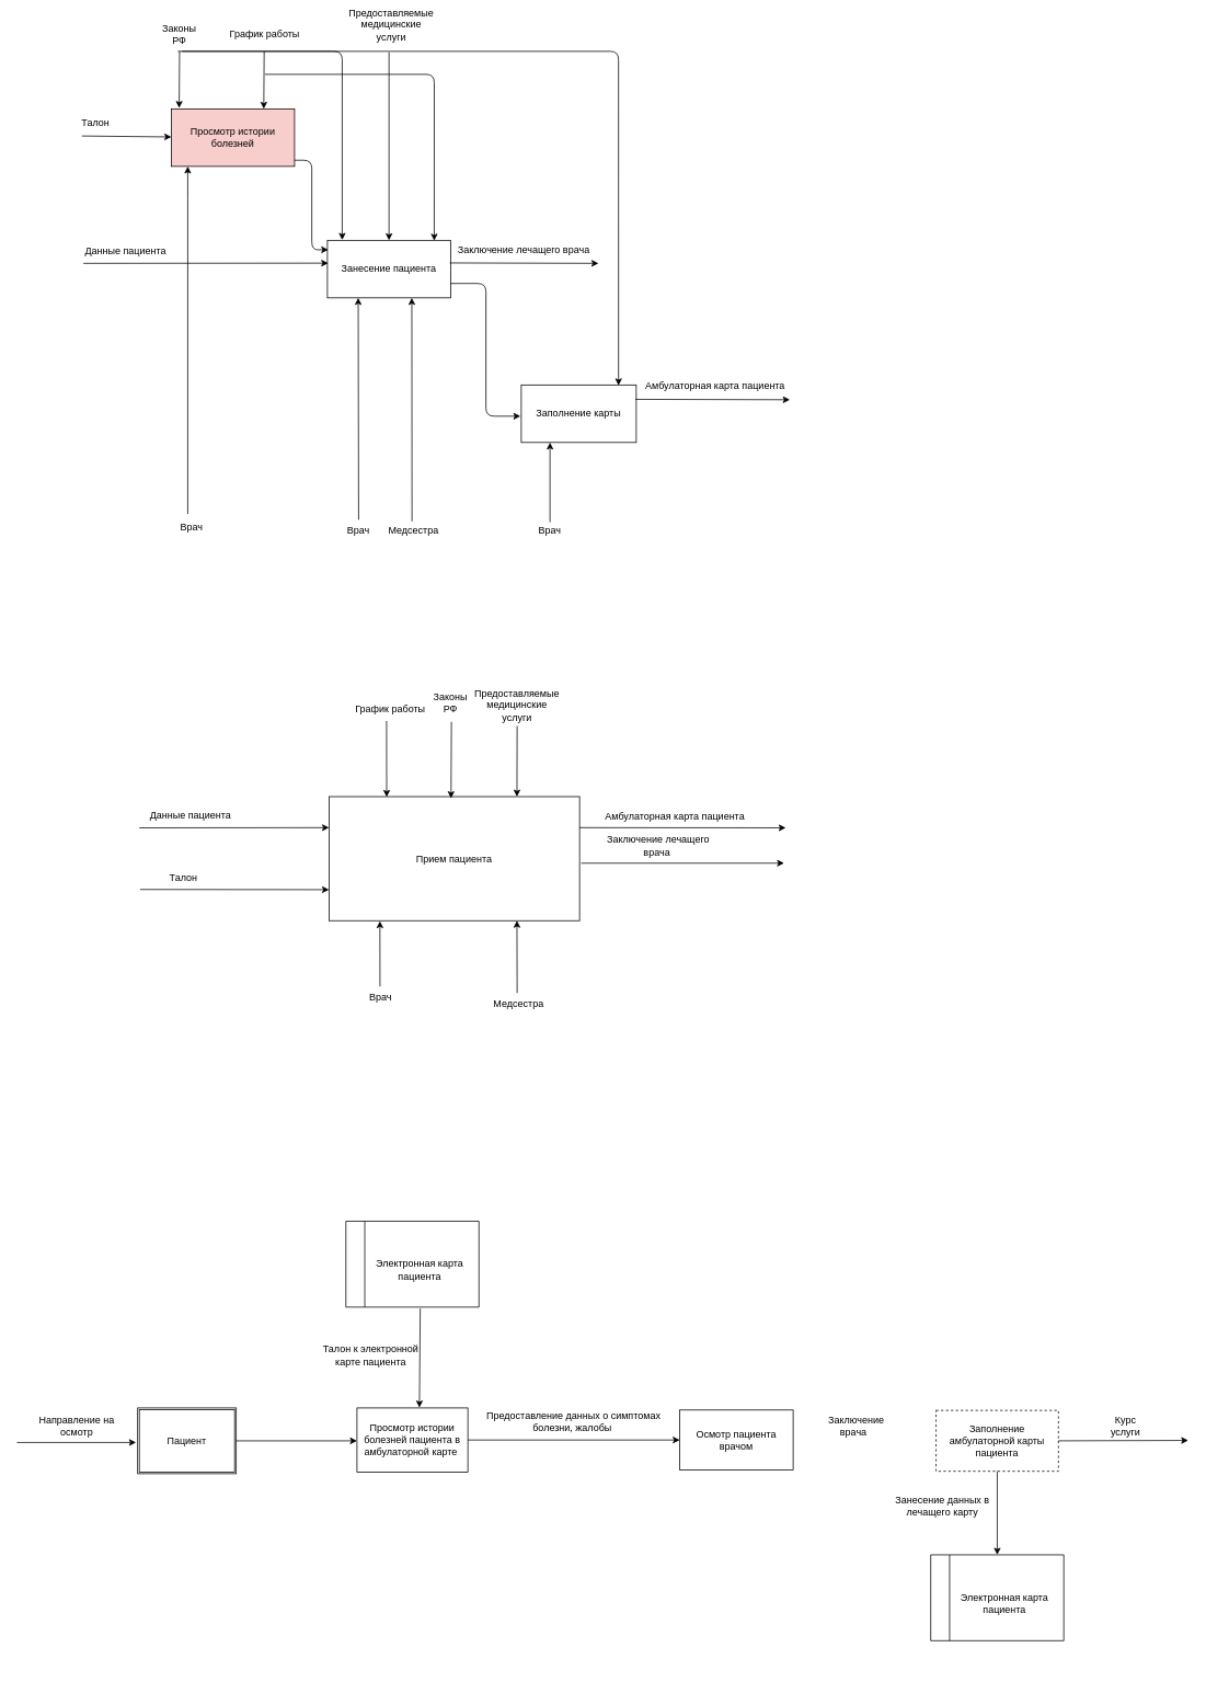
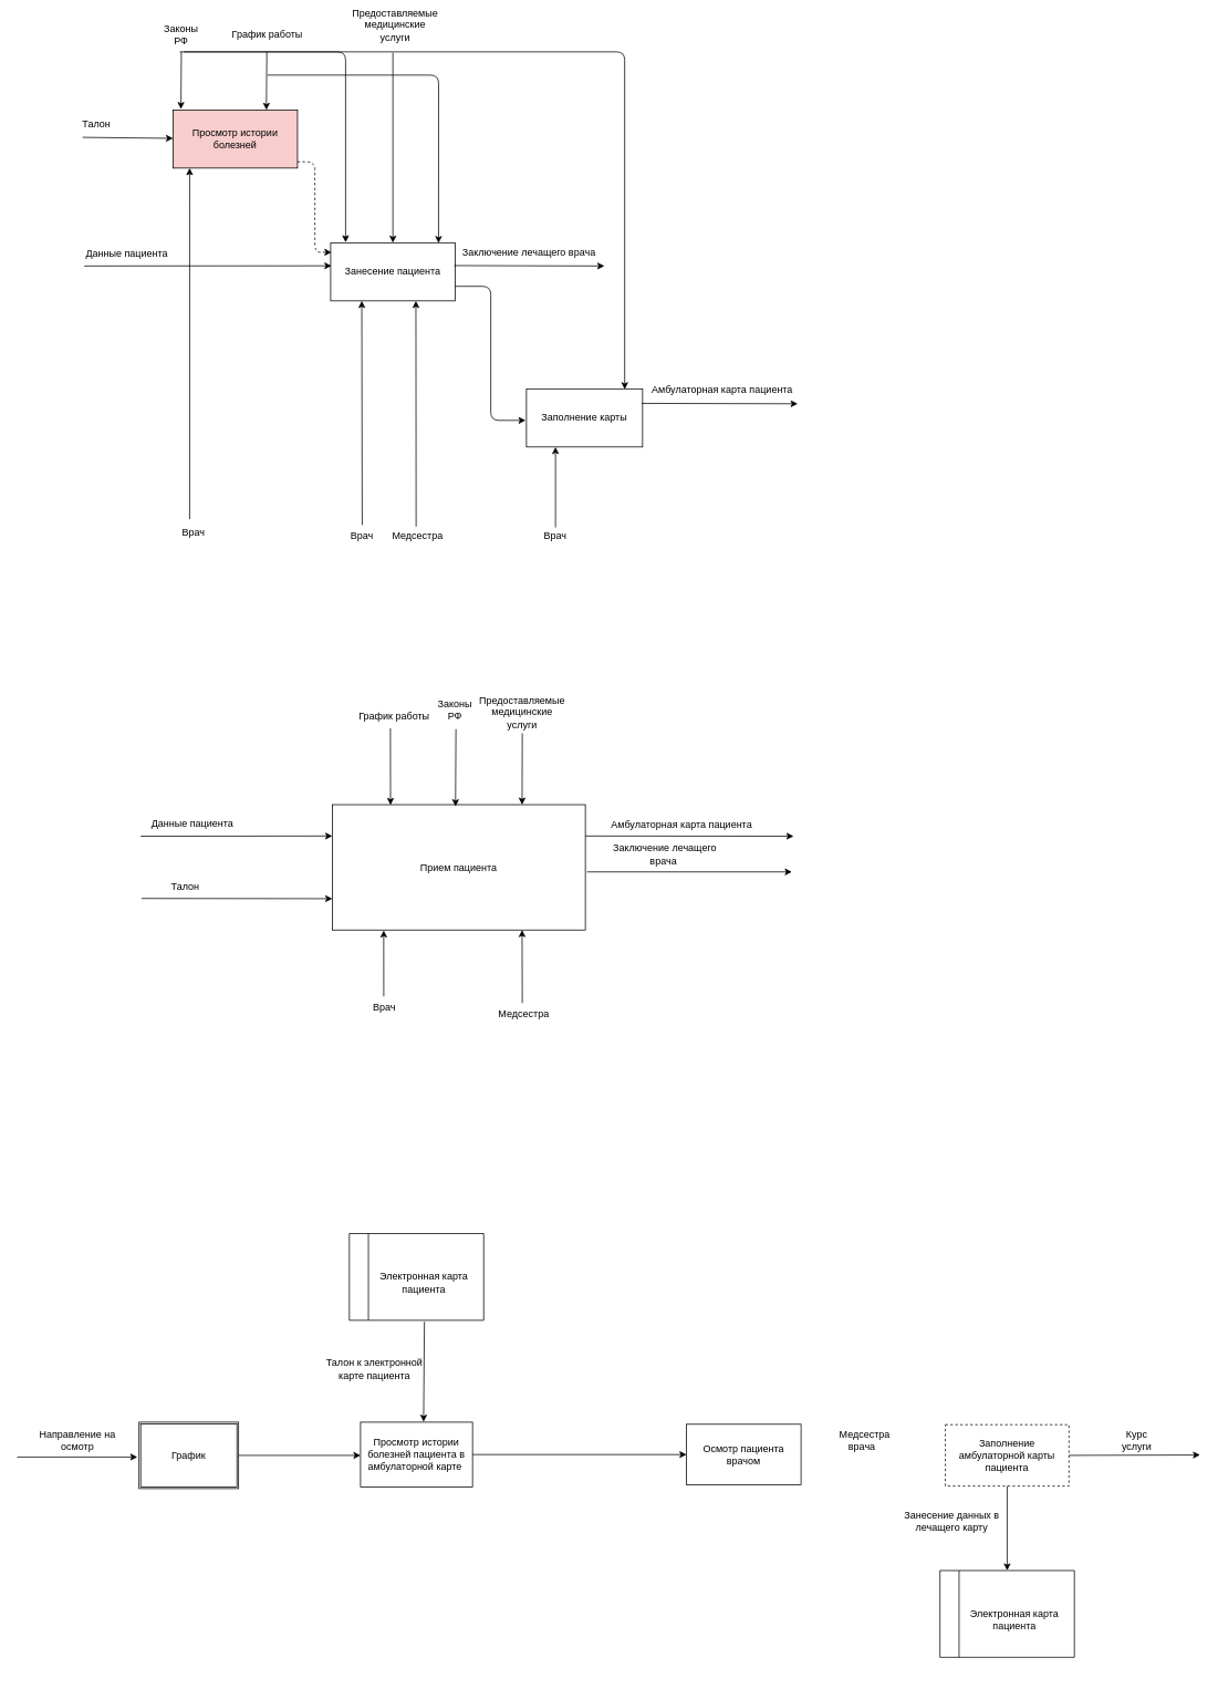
- <mxCell id="45" value="" style="edgeStyle=elbowEdgeStyle;elbow=horizontal;endArrow=classic;html=1;exitX=1;exitY=0.893;exitDx=0;exitDy=0;exitPerimeter=0;entryX=0.007;entryY=0.164;entryDx=0;entryDy=0;entryPerimeter=0;" edge="1" parent="1" source="3" target="7"><mxGeometry width="50" height="50" relative="1" as="geometry"><mxPoint x="366" y="257" as="sourcePoint" /><mxPoint x="416" y="207" as="targetPoint" /></mxGeometry></mxCell>
+ <mxCell id="45" value="" style="edgeStyle=elbowEdgeStyle;elbow=horizontal;endArrow=classic;html=1;exitX=1;exitY=0.893;exitDx=0;exitDy=0;exitPerimeter=0;entryX=0.007;entryY=0.164;entryDx=0;entryDy=0;entryPerimeter=0;dashed=1;" edge="1" parent="1" source="3" target="7"><mxGeometry width="50" height="50" relative="1" as="geometry"><mxPoint x="366" y="257" as="sourcePoint" /><mxPoint x="416" y="207" as="targetPoint" /></mxGeometry></mxCell>
- <mxCell id="60" value="Предоставление данных о симптомах болезни, жалобы&amp;nbsp;" style="text;html=1;strokeColor=none;fillColor=none;align=center;verticalAlign=middle;whiteSpace=wrap;rounded=0;" vertex="1" parent="1"><mxGeometry x="585" y="1720" width="226" height="20" as="geometry" /></mxCell>
- <mxCell id="68" value="Заключение врача&amp;nbsp;&amp;nbsp;" style="text;html=1;strokeColor=none;fillColor=none;align=center;verticalAlign=middle;whiteSpace=wrap;rounded=0;" vertex="1" parent="1"><mxGeometry x="993" y="1725" width="98" height="20" as="geometry" /></mxCell>
+ <mxCell id="68" value="Медсестра врача&amp;nbsp;&amp;nbsp;" style="text;html=1;strokeColor=none;fillColor=none;align=center;verticalAlign=middle;whiteSpace=wrap;rounded=0;" vertex="1" parent="1"><mxGeometry x="993" y="1725" width="98" height="20" as="geometry" /></mxCell>
- <mxCell id="53" value="Пациент" style="shape=ext;double=1;rounded=0;whiteSpace=wrap;html=1;" vertex="1" parent="1"><mxGeometry x="167" y="1713" width="120" height="80" as="geometry" /></mxCell>
+ <mxCell id="53" value="График" style="shape=ext;double=1;rounded=0;whiteSpace=wrap;html=1;" vertex="1" parent="1"><mxGeometry x="167" y="1713" width="120" height="80" as="geometry" /></mxCell>
